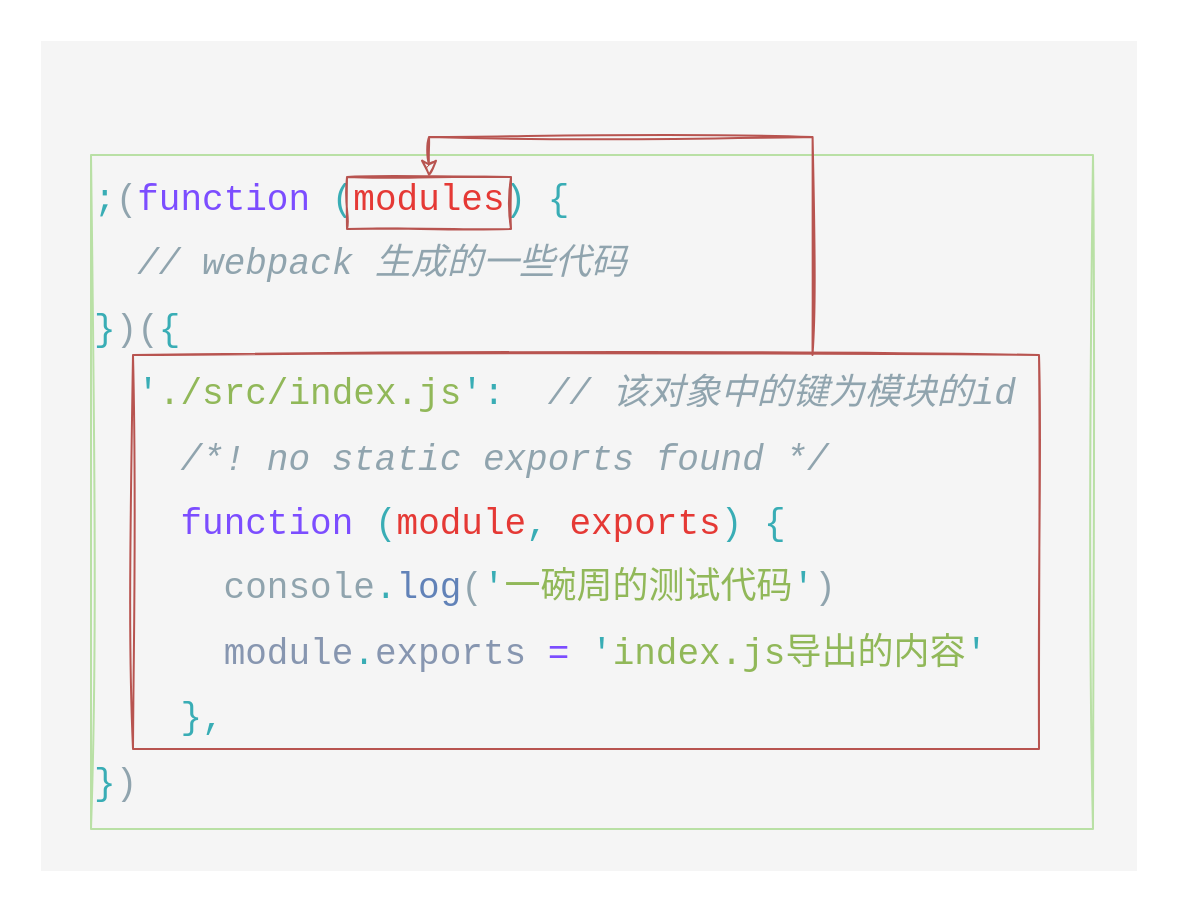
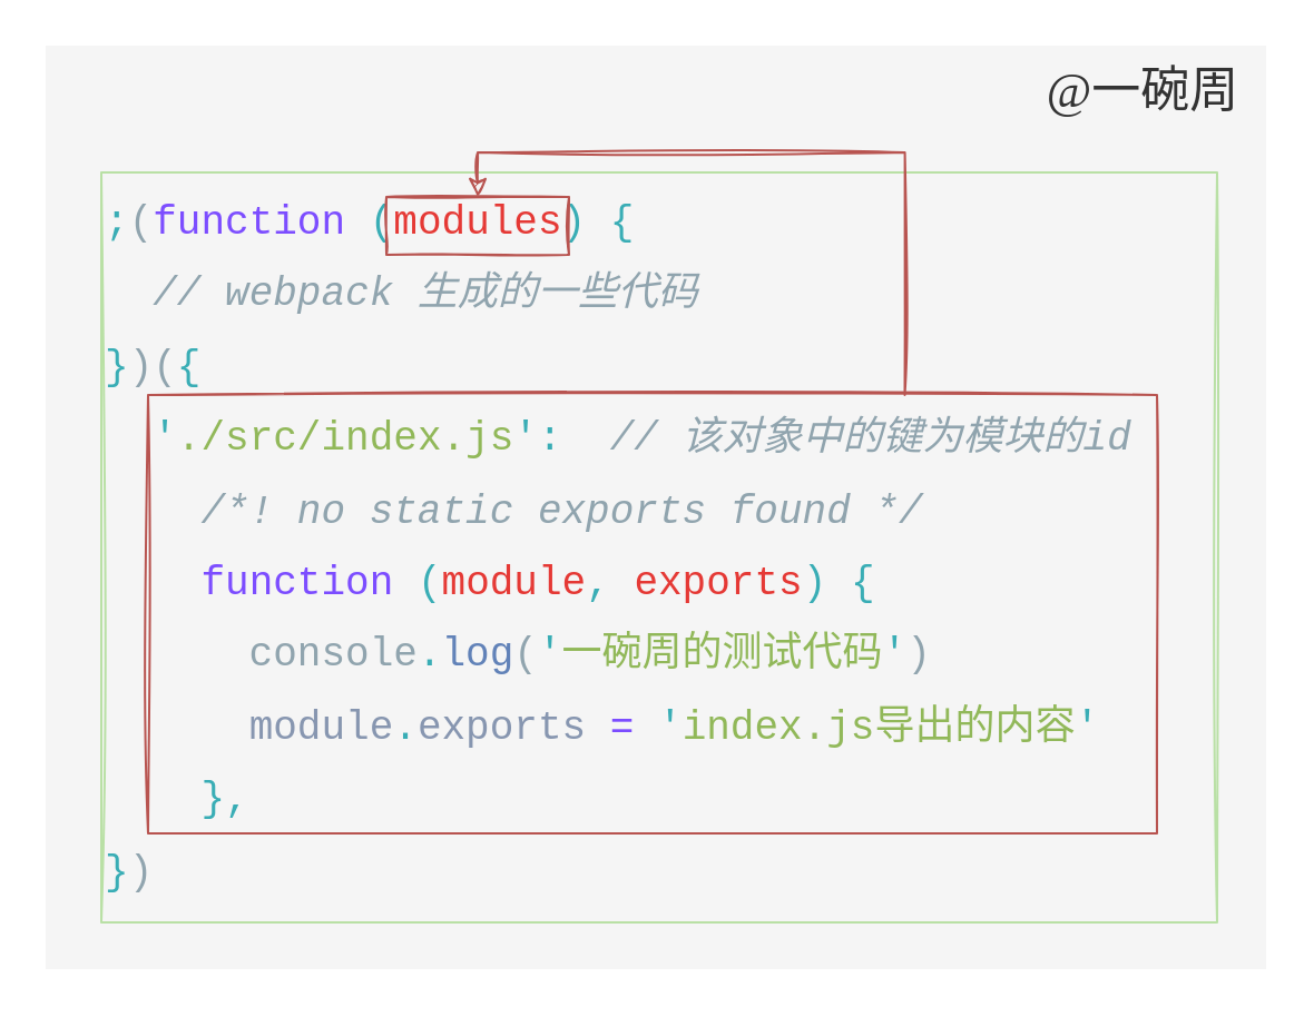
+ <mxCell id="4" value="&lt;font face=&quot;ZCOOL KuaiLe&quot; style=&quot;font-size: 22px&quot;&gt;@一碗周&lt;/font&gt;" style="text;html=1;strokeColor=none;fillColor=none;align=center;verticalAlign=middle;whiteSpace=wrap;rounded=0;labelBackgroundColor=none;sketch=1;fontColor=#333333;" parent="1" vertex="1"><mxGeometry x="458" y="21" width="110" height="40" as="geometry" /></mxCell>
